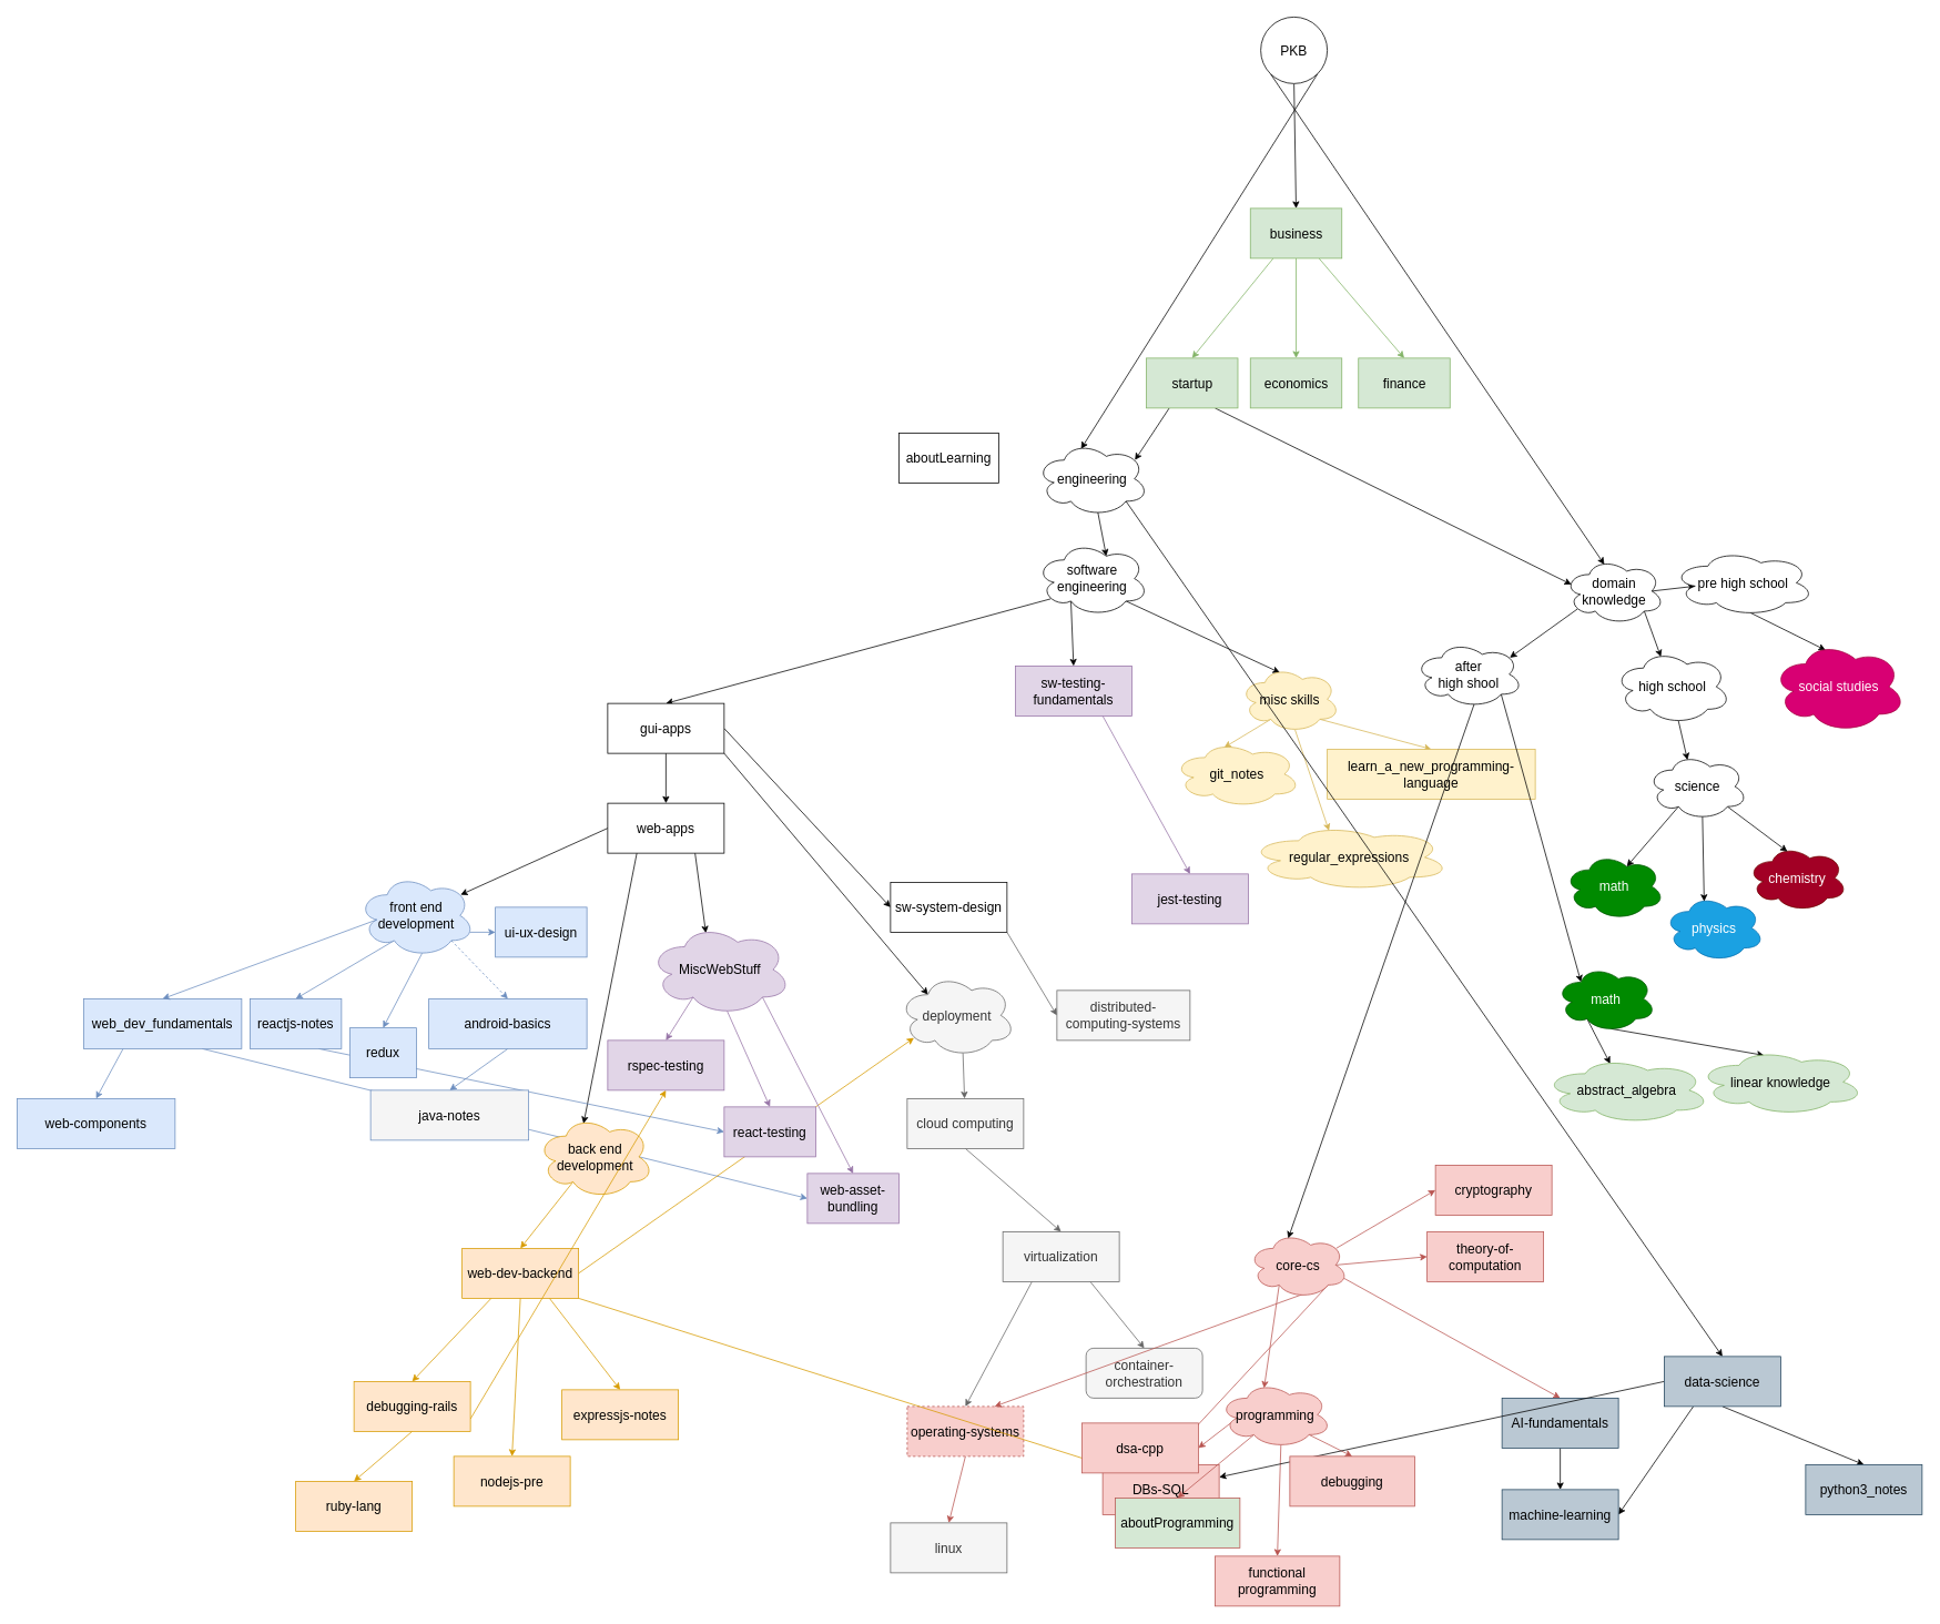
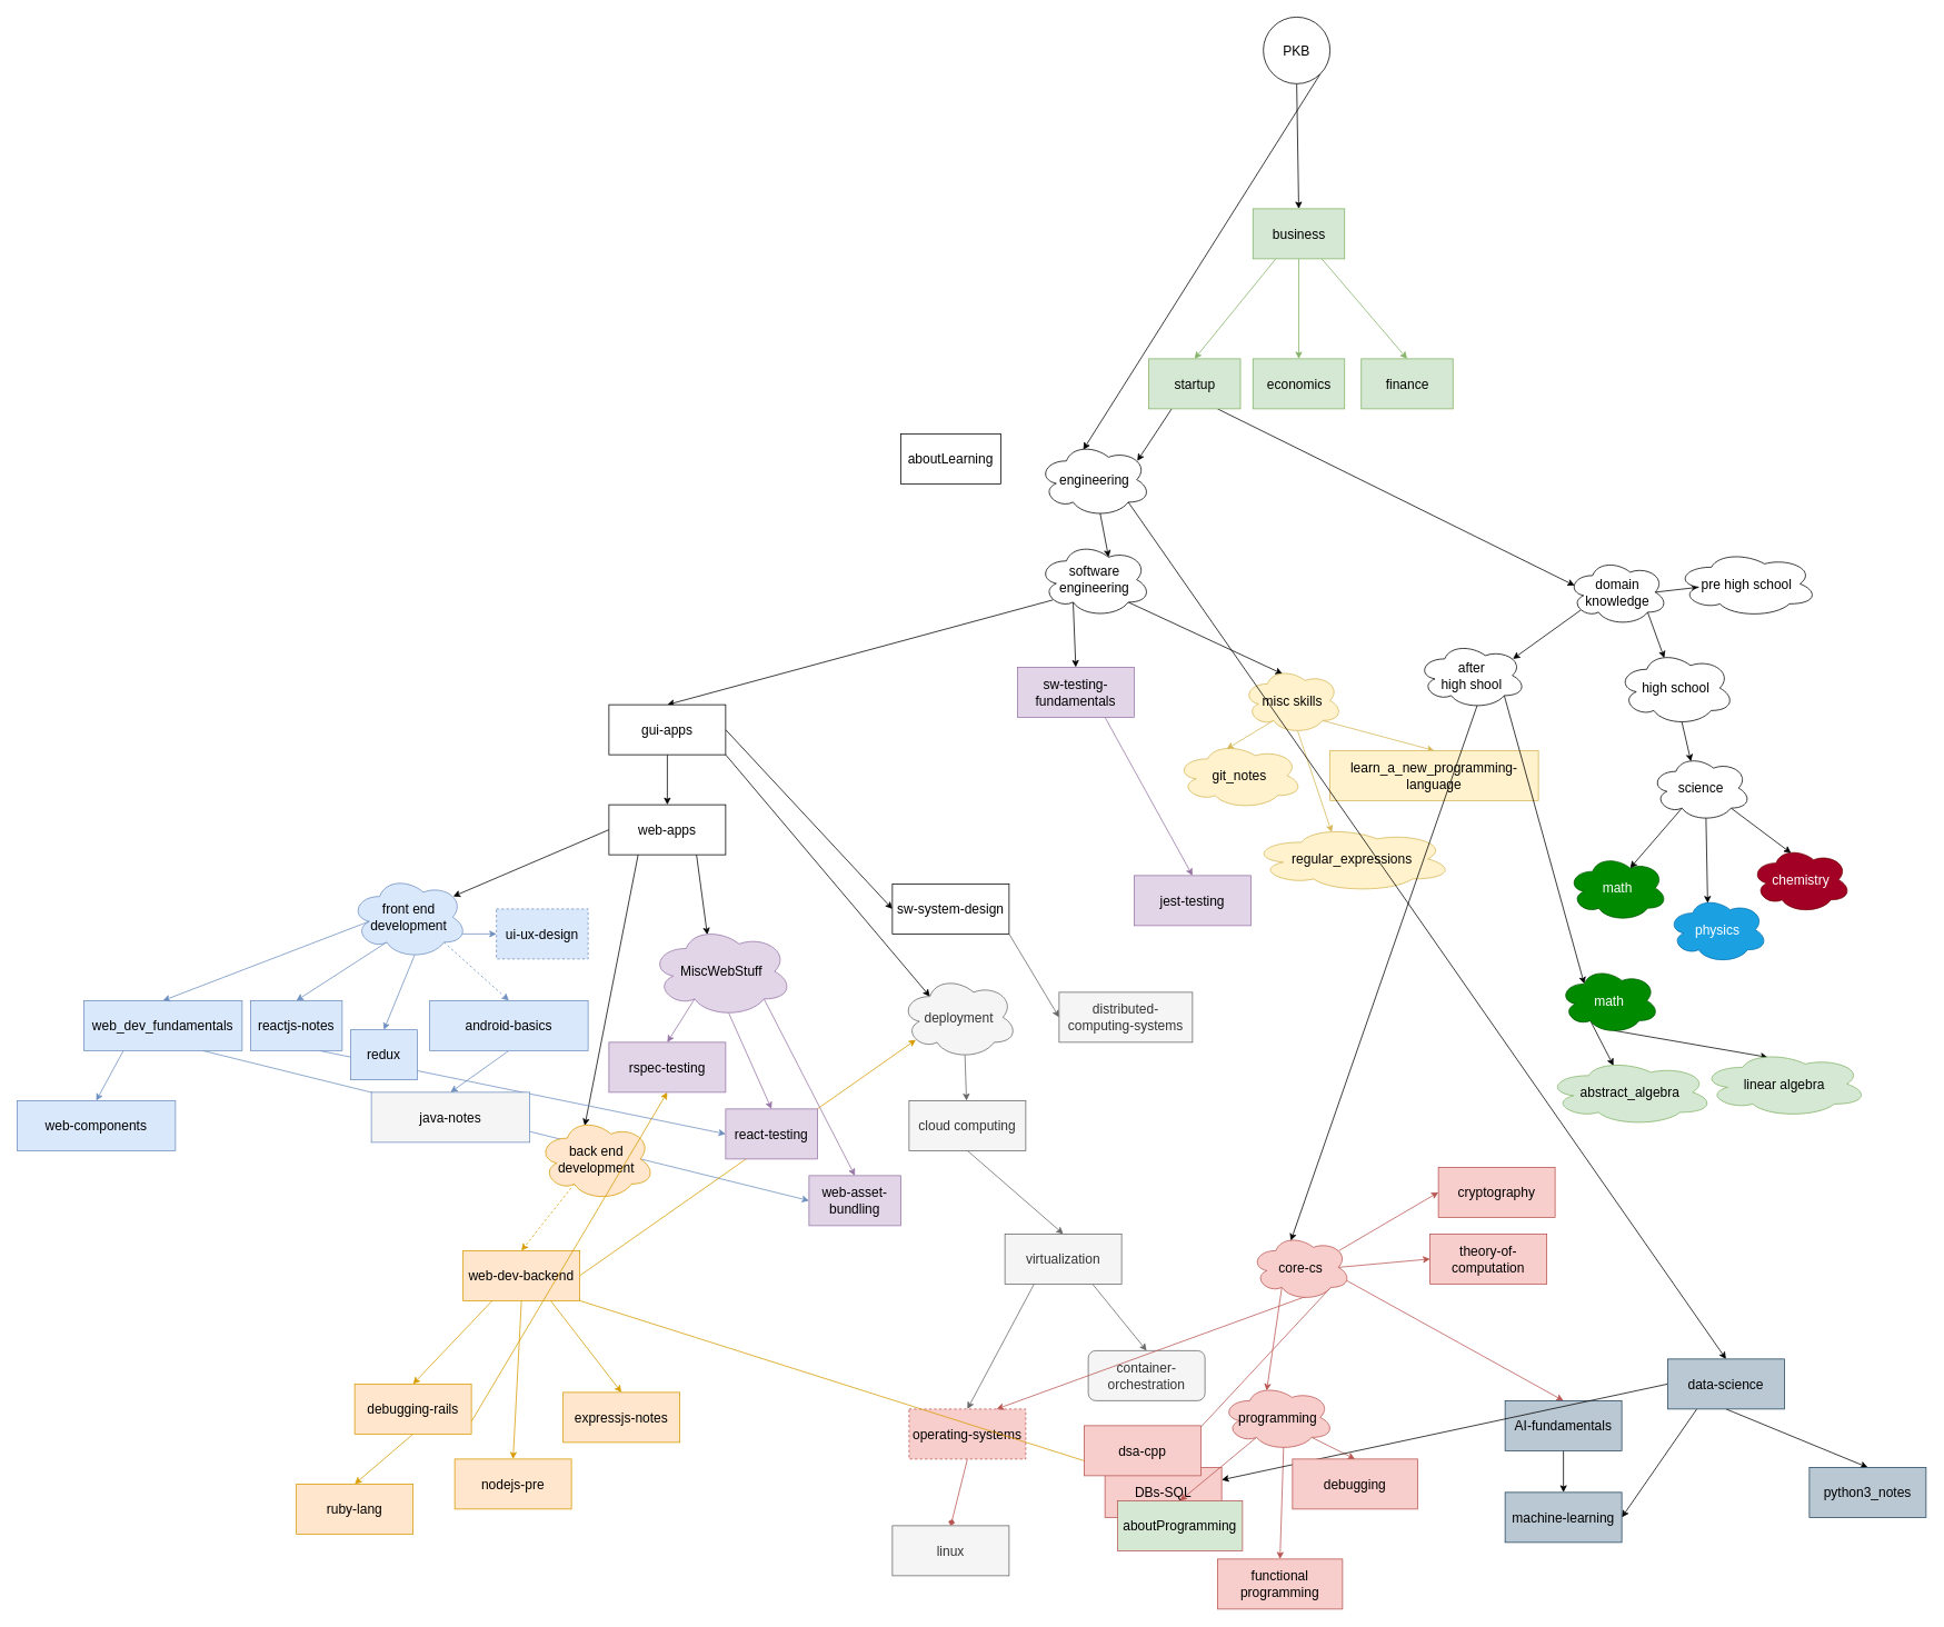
- <mxCell id="99" style="edgeStyle=none;html=1;exitX=0;exitY=1;exitDx=0;exitDy=0;entryX=0.4;entryY=0.1;entryDx=0;entryDy=0;entryPerimeter=0;fontSize=16;" parent="1" source="103" target="88" edge="1"><mxGeometry relative="1" as="geometry" /></mxCell>
- <mxCell id="106" style="edgeStyle=none;rounded=0;orthogonalLoop=1;jettySize=auto;html=1;exitX=0.55;exitY=0.95;exitDx=0;exitDy=0;exitPerimeter=0;entryX=0.4;entryY=0.1;entryDx=0;entryDy=0;entryPerimeter=0;" parent="1" source="107" target="120" edge="1"><mxGeometry relative="1" as="geometry" /></mxCell>
- <mxCell id="120" value="social studies" style="ellipse;shape=cloud;whiteSpace=wrap;html=1;fontSize=16;fillColor=#d80073;fontColor=#ffffff;strokeColor=#A50040;" parent="1" vertex="1"><mxGeometry x="2130" y="770" width="160" height="110" as="geometry" /></mxCell>
- <mxCell id="24" value="front end development" style="ellipse;shape=cloud;whiteSpace=wrap;html=1;fontSize=16;fillColor=#dae8fc;strokeColor=#6c8ebf;fontColor=#000000;" parent="1" vertex="1"><mxGeometry x="430" y="1050" width="140" height="100" as="geometry" /></mxCell>
+ <mxCell id="24" value="front end development" style="ellipse;shape=cloud;whiteSpace=wrap;html=1;fontSize=16;fillColor=#dae8fc;strokeColor=#6c8ebf;fontColor=#000000;" parent="1" vertex="1"><mxGeometry x="420" y="1050" width="140" height="100" as="geometry" /></mxCell>
- <mxCell id="71" value="ui-ux-design" style="rounded=0;whiteSpace=wrap;html=1;fontSize=16;fillColor=#dae8fc;strokeColor=#6c8ebf;fontColor=#000000;" parent="1" vertex="1"><mxGeometry x="595" y="1090" width="110" height="60" as="geometry" /></mxCell>
+ <mxCell id="71" value="ui-ux-design" style="rounded=0;whiteSpace=wrap;html=1;fontSize=16;fillColor=#dae8fc;strokeColor=#6c8ebf;fontColor=#000000;dashed=1;" parent="1" vertex="1"><mxGeometry x="595" y="1090" width="110" height="60" as="geometry" /></mxCell>
- <mxCell id="132" value="linear knowledge" style="ellipse;shape=cloud;whiteSpace=wrap;html=1;fontSize=16;fillColor=#d5e8d4;strokeColor=#82b366;" parent="1" vertex="1"><mxGeometry x="2040" y="1260" width="200" height="80" as="geometry" /></mxCell>
+ <mxCell id="132" value="linear algebra" style="ellipse;shape=cloud;whiteSpace=wrap;html=1;fontSize=16;fillColor=#d5e8d4;strokeColor=#82b366;" parent="1" vertex="1"><mxGeometry x="2040" y="1260" width="200" height="80" as="geometry" /></mxCell>
- <mxCell id="25" style="edgeStyle=none;html=1;exitX=0.31;exitY=0.8;exitDx=0;exitDy=0;exitPerimeter=0;entryX=0.5;entryY=0;entryDx=0;entryDy=0;fillColor=#ffe6cc;strokeColor=#d79b00;fontColor=#000000;" parent="1" source="26" target="34" edge="1"><mxGeometry relative="1" as="geometry" /></mxCell>
+ <mxCell id="25" style="edgeStyle=none;html=1;exitX=0.31;exitY=0.8;exitDx=0;exitDy=0;exitPerimeter=0;entryX=0.5;entryY=0;entryDx=0;entryDy=0;fillColor=#ffe6cc;strokeColor=#d79b00;fontColor=#000000;dashed=1;" parent="1" source="26" target="34" edge="1"><mxGeometry relative="1" as="geometry" /></mxCell>
- <mxCell id="57" style="edgeStyle=none;html=1;exitX=0.16;exitY=0.55;exitDx=0;exitDy=0;exitPerimeter=0;entryX=1;entryY=0.5;entryDx=0;entryDy=0;fillColor=#f8cecc;strokeColor=#b85450;fontColor=#000000;" parent="1" source="61" target="62" edge="1"><mxGeometry relative="1" as="geometry" /></mxCell>
- <mxCell id="4" style="edgeStyle=none;html=1;exitX=0.5;exitY=1;exitDx=0;exitDy=0;entryX=0.5;entryY=0;entryDx=0;entryDy=0;fillColor=#f8cecc;strokeColor=#b85450;fontColor=#000000;" parent="1" source="5" target="7" edge="1"><mxGeometry relative="1" as="geometry" /></mxCell>
+ <mxCell id="4" style="edgeStyle=none;html=1;exitX=0.5;exitY=1;exitDx=0;exitDy=0;entryX=0.5;entryY=0;entryDx=0;entryDy=0;fillColor=#f8cecc;strokeColor=#b85450;fontColor=#000000;endArrow=diamond;" parent="1" source="5" target="7" edge="1"><mxGeometry relative="1" as="geometry" /></mxCell>
